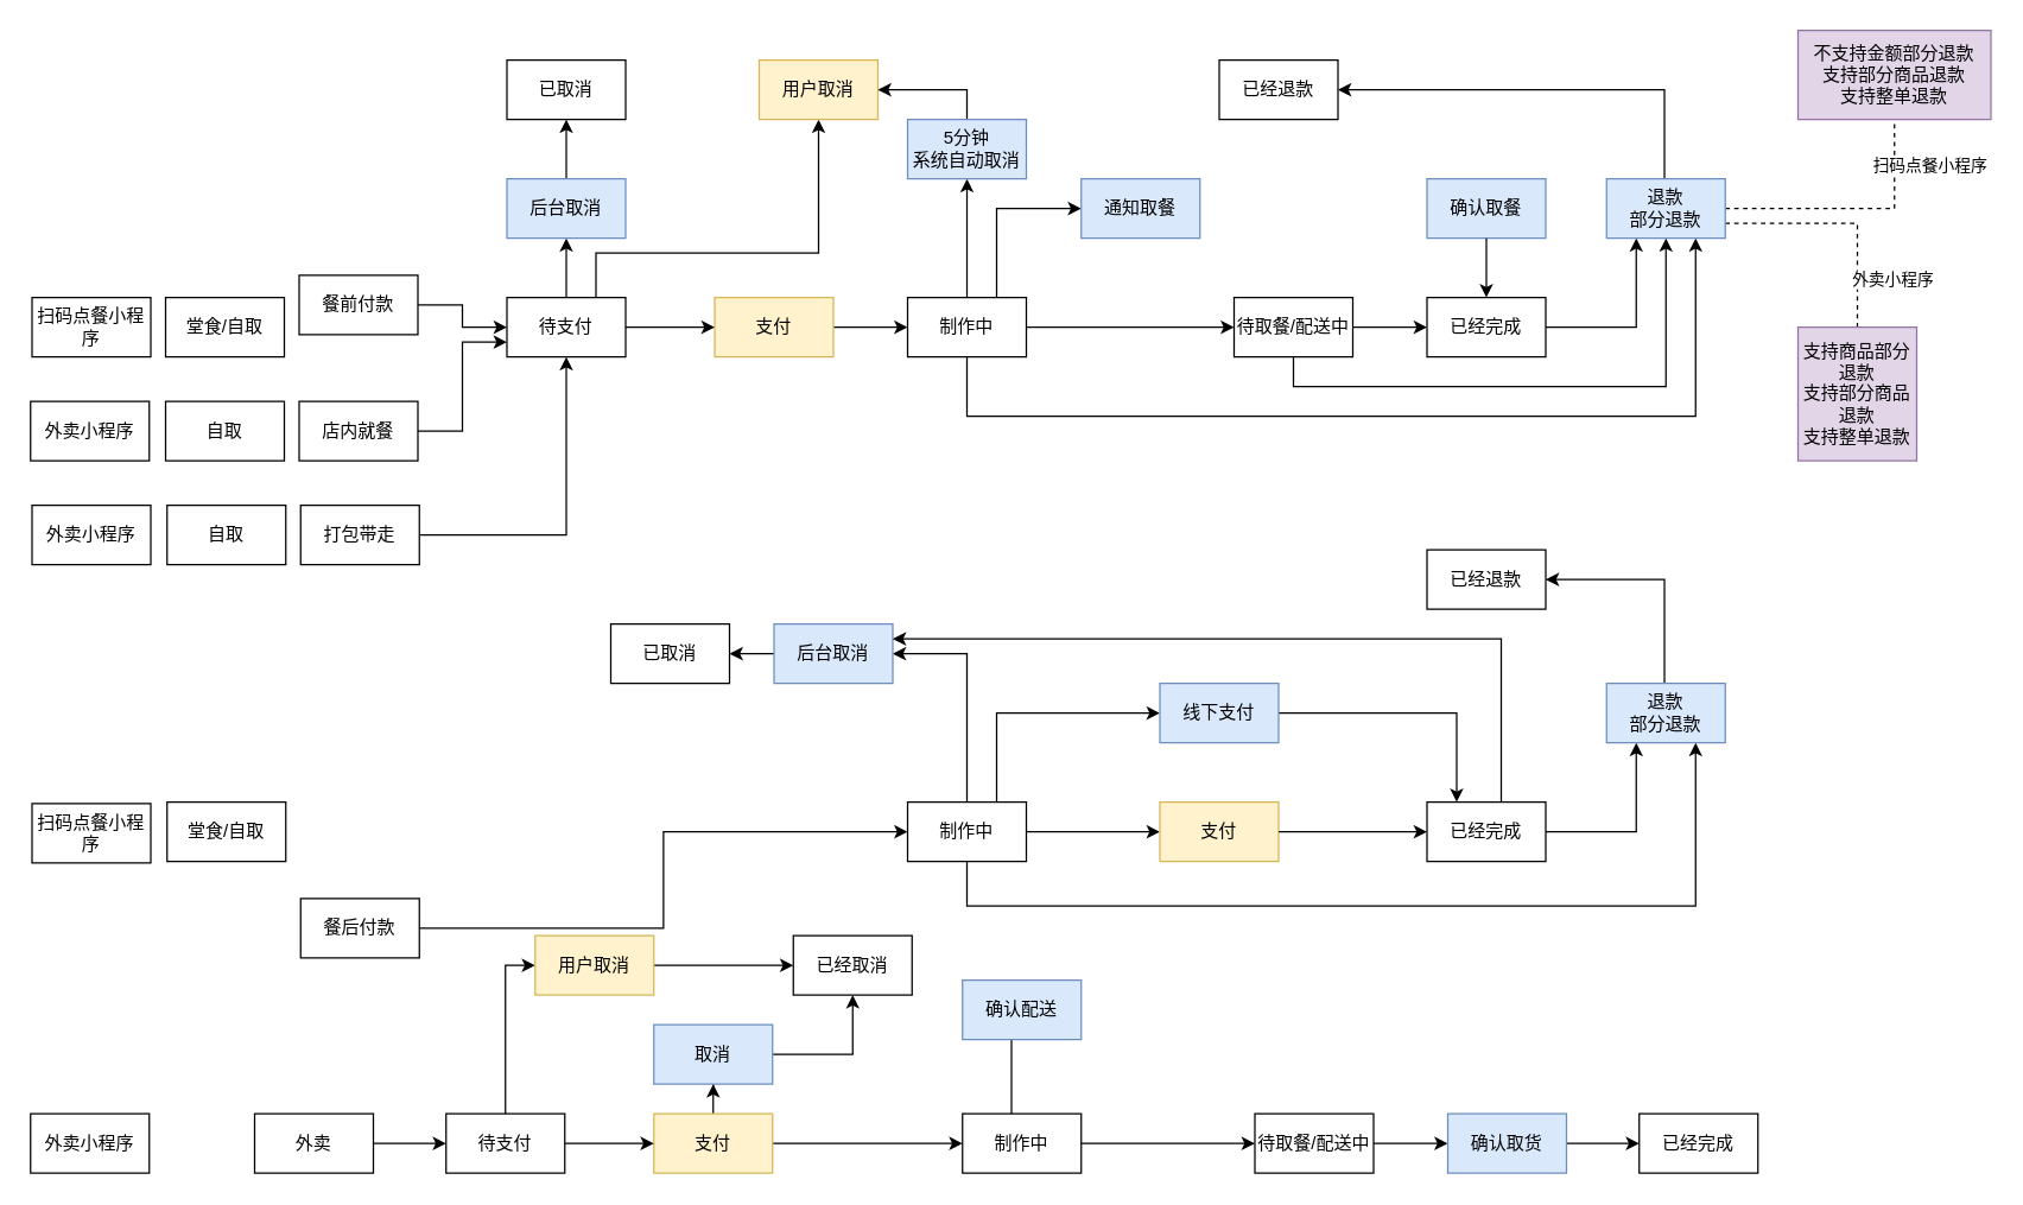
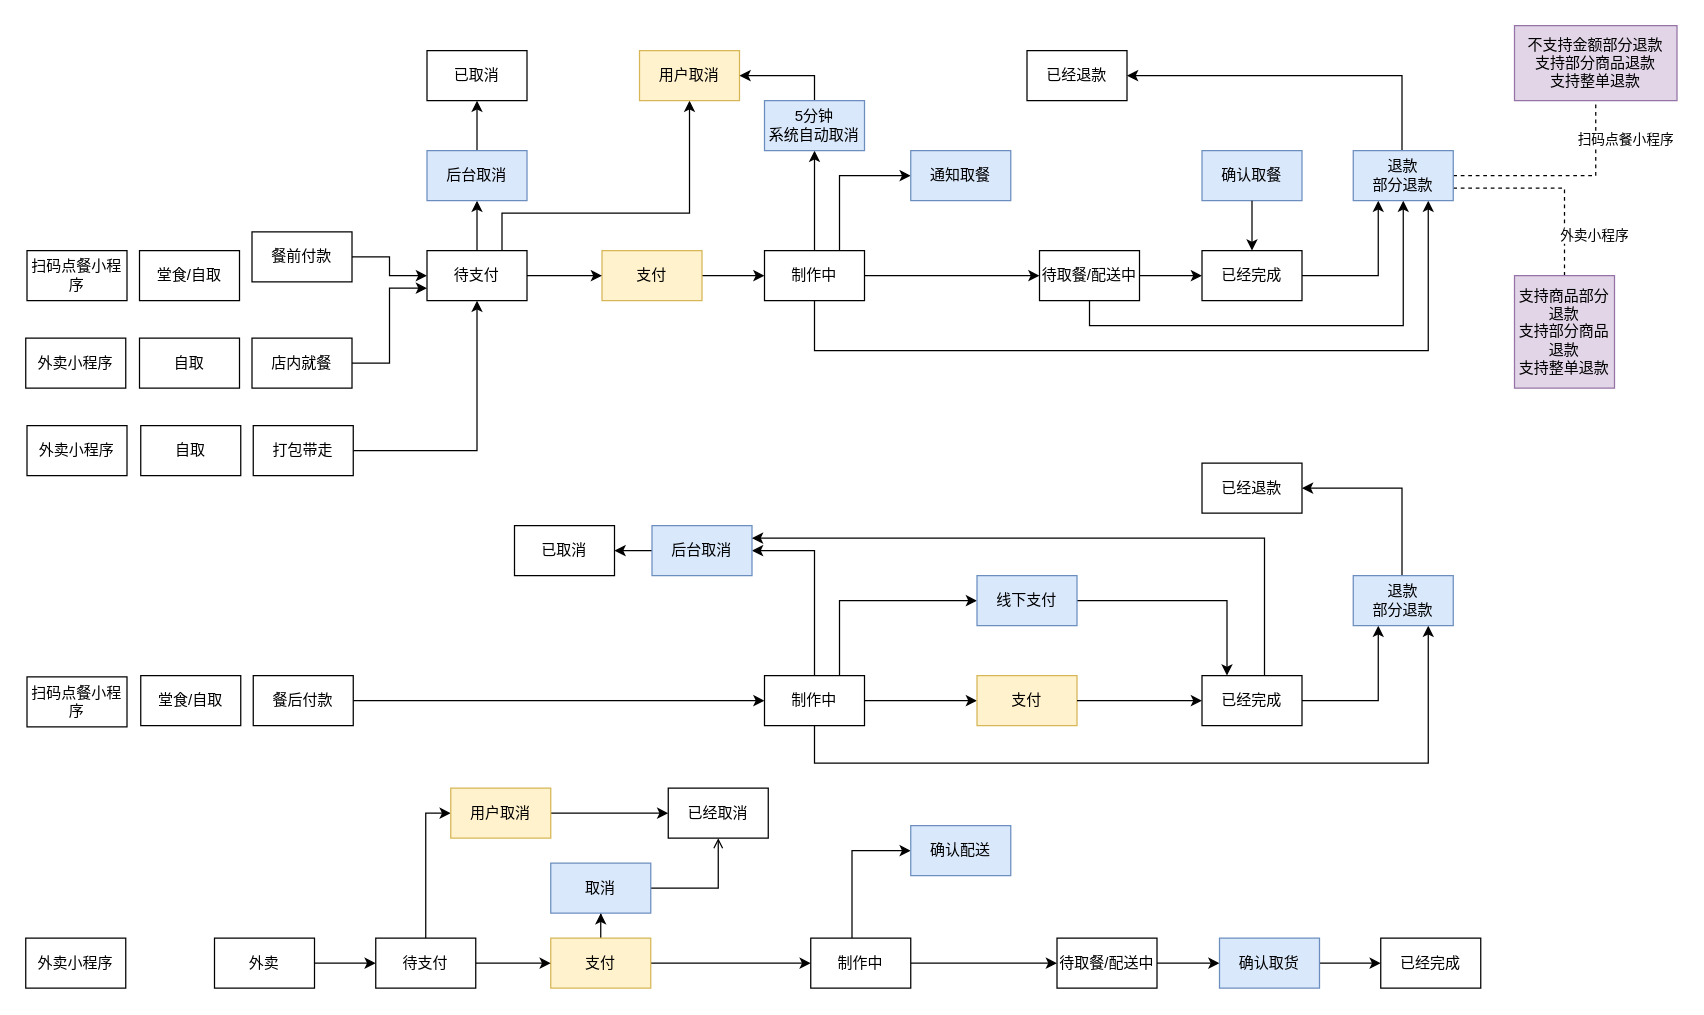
- <mxCell id="51" value="餐后付款" style="rounded=0;whiteSpace=wrap;html=1;" vertex="1" parent="1"><mxGeometry x="202" y="605" width="80" height="40" as="geometry" /></mxCell>
+ <mxCell id="51" value="餐后付款" style="rounded=0;whiteSpace=wrap;html=1;" vertex="1" parent="1"><mxGeometry x="202" y="540" width="80" height="40" as="geometry" /></mxCell>
- <mxCell id="88" style="edgeStyle=orthogonalEdgeStyle;rounded=0;orthogonalLoop=1;jettySize=auto;html=1;entryX=0.5;entryY=1;entryDx=0;entryDy=0;" edge="1" parent="1" source="89" target="90"><mxGeometry relative="1" as="geometry" /></mxCell>
+ <mxCell id="88" style="edgeStyle=orthogonalEdgeStyle;rounded=0;orthogonalLoop=1;jettySize=auto;html=1;entryX=0.5;entryY=1;entryDx=0;entryDy=0;endArrow=open;" edge="1" parent="1" source="89" target="90"><mxGeometry relative="1" as="geometry" /></mxCell>
- <mxCell id="91" value="确认配送" style="rounded=0;whiteSpace=wrap;html=1;fillColor=#dae8fc;strokeColor=#6c8ebf;" vertex="1" parent="1"><mxGeometry x="648" y="660" width="80" height="40" as="geometry" /></mxCell>
+ <mxCell id="91" value="确认配送" style="rounded=0;whiteSpace=wrap;html=1;fillColor=#dae8fc;strokeColor=#6c8ebf;" vertex="1" parent="1"><mxGeometry x="728" y="660" width="80" height="40" as="geometry" /></mxCell>
